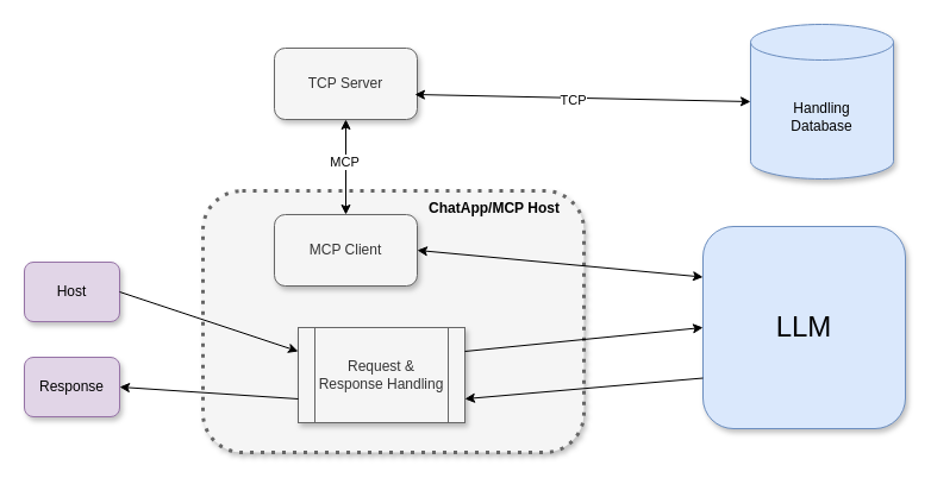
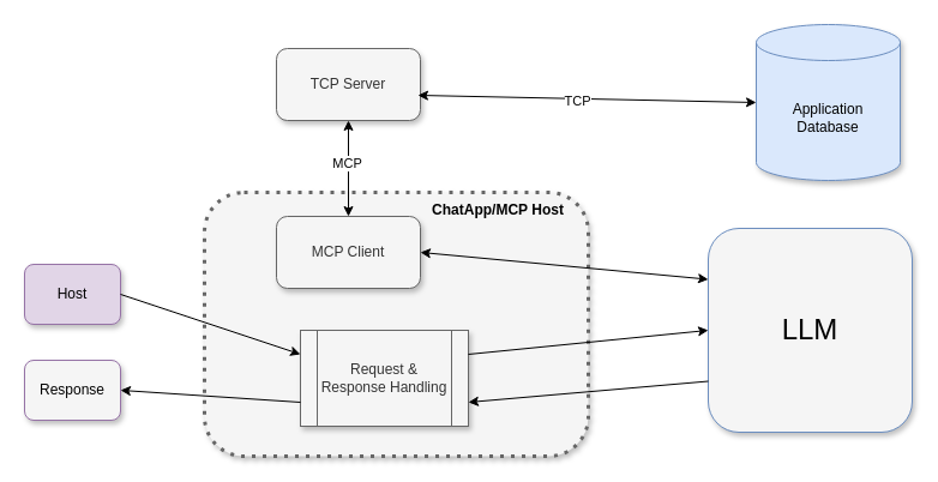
- <mxCell id="2" value="Handling&lt;br&gt;Database" style="shape=cylinder3;whiteSpace=wrap;html=1;boundedLbl=1;backgroundOutline=1;size=15;fillColor=#dae8fc;strokeColor=#6c8ebf;shadow=1;" vertex="1" parent="1"><mxGeometry x="630" y="20" width="120" height="130" as="geometry" /></mxCell>
+ <mxCell id="2" value="Application&lt;br&gt;Database" style="shape=cylinder3;whiteSpace=wrap;html=1;boundedLbl=1;backgroundOutline=1;size=15;fillColor=#dae8fc;strokeColor=#6c8ebf;shadow=1;" vertex="1" parent="1"><mxGeometry x="630" y="20" width="120" height="130" as="geometry" /></mxCell>
- <mxCell id="3" value="&lt;font style=&quot;font-size: 24px;&quot;&gt;LLM&lt;/font&gt;" style="whiteSpace=wrap;html=1;aspect=fixed;fillColor=#dae8fc;strokeColor=#6c8ebf;glass=0;rounded=1;shadow=1;" vertex="1" parent="1"><mxGeometry x="590" y="190" width="170" height="170" as="geometry" /></mxCell>
+ <mxCell id="3" value="&lt;font style=&quot;font-size: 24px;&quot;&gt;LLM&lt;/font&gt;" style="whiteSpace=wrap;html=1;aspect=fixed;fillColor=#f5f5f5;strokeColor=#6c8ebf;glass=0;rounded=1;shadow=1;" vertex="1" parent="1"><mxGeometry x="590" y="190" width="170" height="170" as="geometry" /></mxCell>
- <mxCell id="10" value="Response" style="rounded=1;whiteSpace=wrap;html=1;fillColor=#e1d5e7;strokeColor=#9673a6;shadow=1;" vertex="1" parent="1"><mxGeometry x="20" y="300" width="80" height="50" as="geometry" /></mxCell>
+ <mxCell id="10" value="Response" style="rounded=1;whiteSpace=wrap;html=1;fillColor=#f5f5f5;strokeColor=#9673a6;shadow=1;" vertex="1" parent="1"><mxGeometry x="20" y="300" width="80" height="50" as="geometry" /></mxCell>
